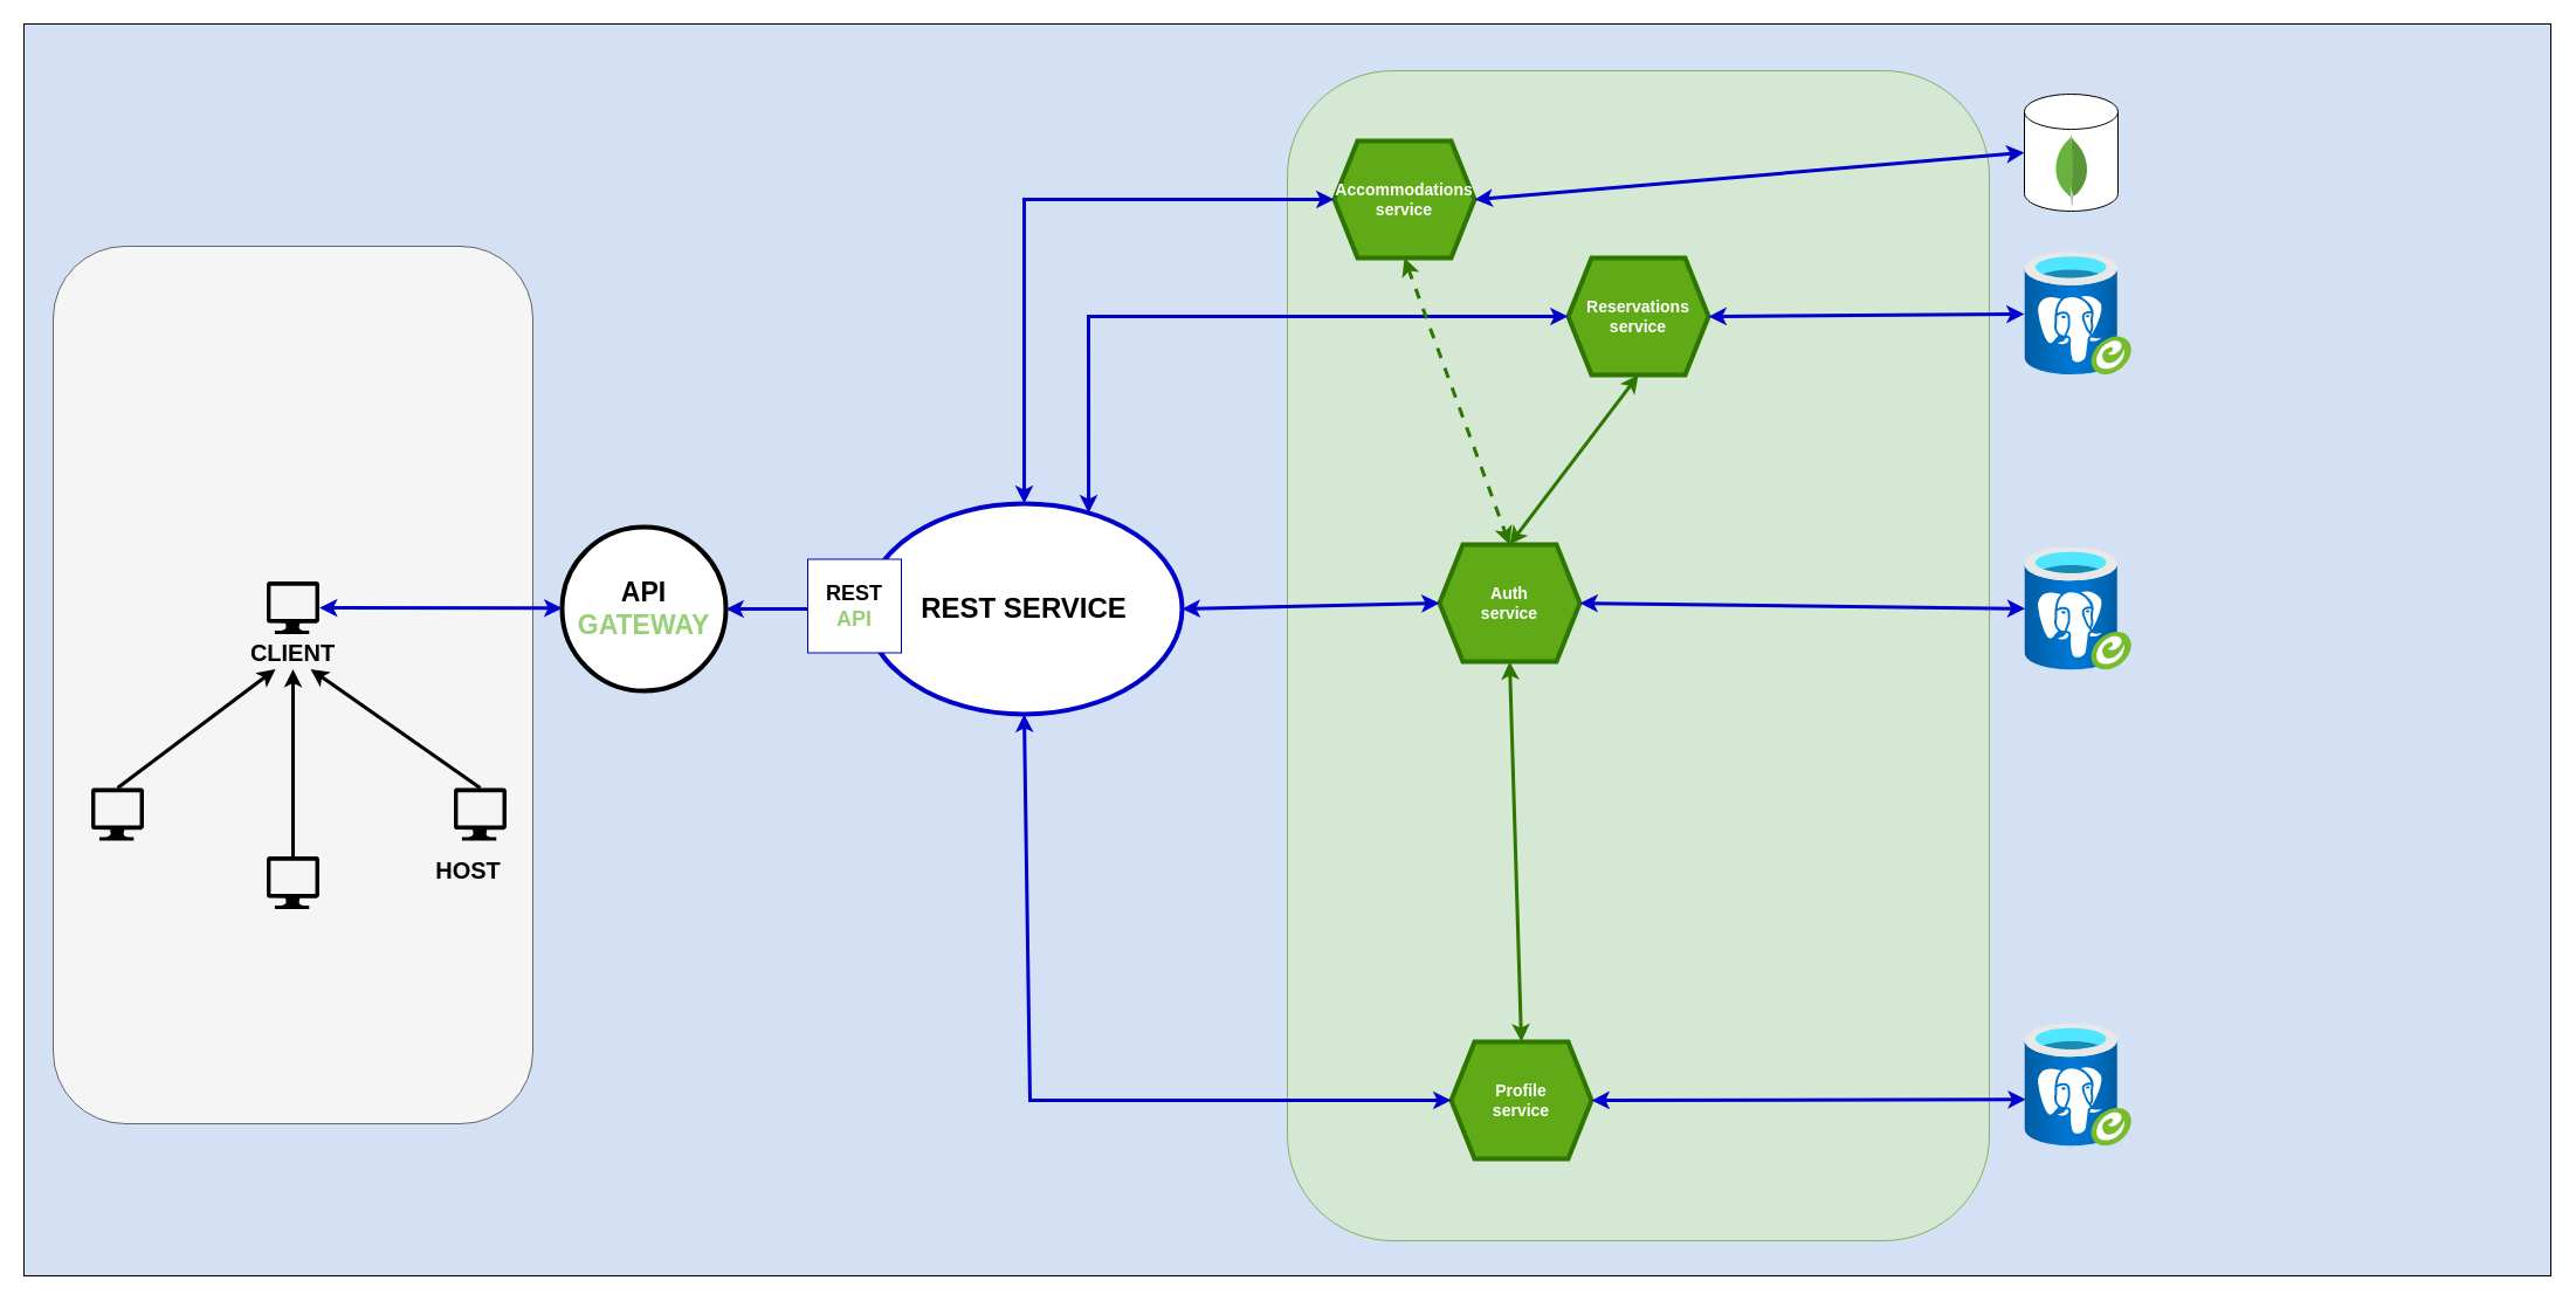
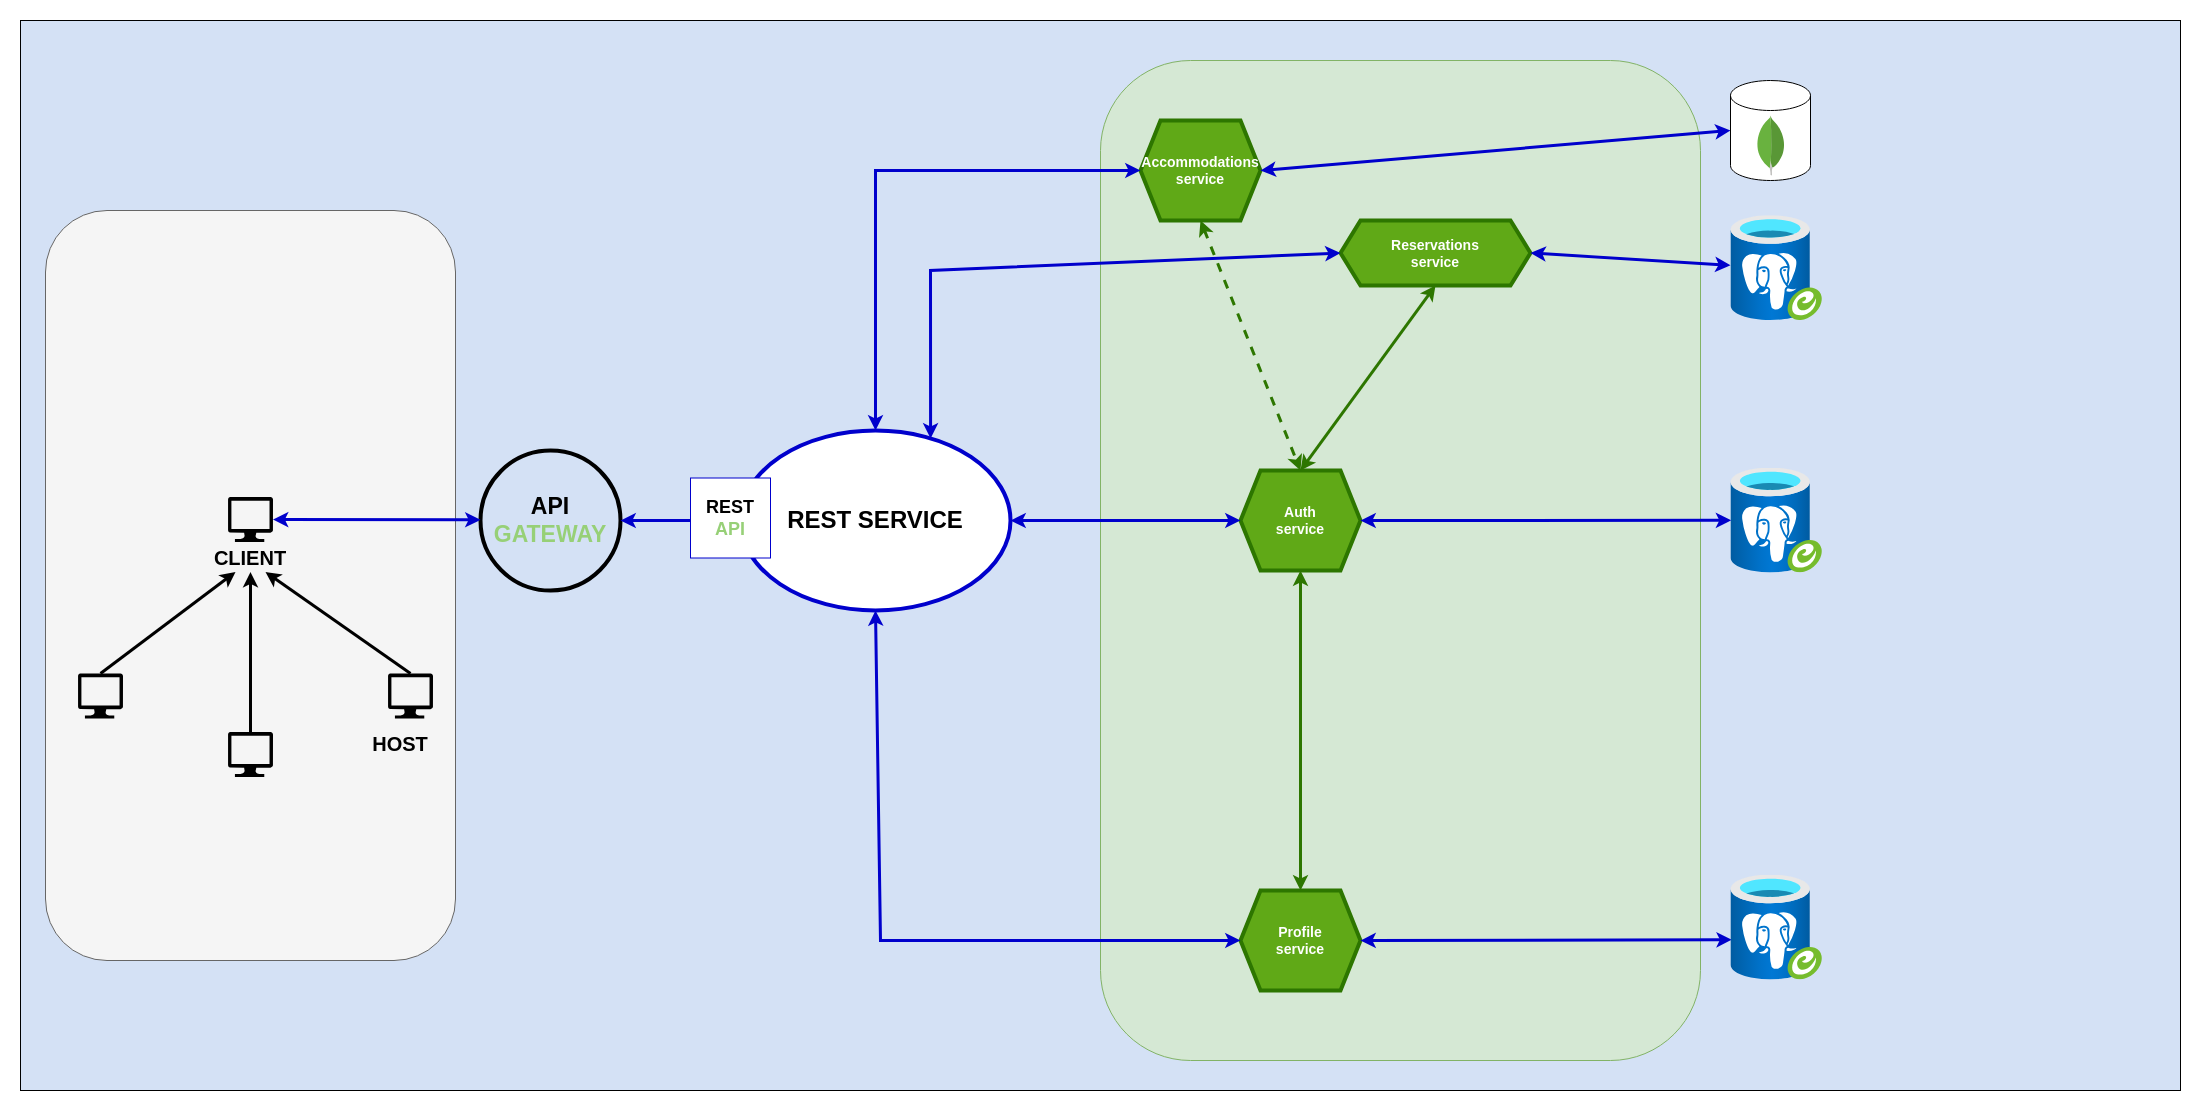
- <mxCell id="8" value="Reservations&lt;br style=&quot;font-size: 14px;&quot;&gt;service" style="shape=hexagon;perimeter=hexagonPerimeter2;whiteSpace=wrap;html=1;fixedSize=1;fillColor=#60a917;strokeColor=#2D7600;fontColor=#ffffff;strokeWidth=4;fontSize=14;fontStyle=1" vertex="1" parent="1"><mxGeometry x="1340" y="220" width="120" height="100" as="geometry" /></mxCell>
+ <mxCell id="8" value="Reservations&lt;br style=&quot;font-size: 14px;&quot;&gt;service" style="shape=hexagon;perimeter=hexagonPerimeter2;whiteSpace=wrap;html=1;fixedSize=1;fillColor=#60a917;strokeColor=#2D7600;fontColor=#ffffff;strokeWidth=4;fontSize=14;fontStyle=1" vertex="1" parent="1"><mxGeometry x="1340" y="220" width="190" height="65" as="geometry" /></mxCell>
- <mxCell id="7" value="Auth&lt;br&gt;service" style="shape=hexagon;perimeter=hexagonPerimeter2;whiteSpace=wrap;html=1;fixedSize=1;fillColor=#60a917;strokeColor=#2D7600;fontColor=#ffffff;strokeWidth=4;fontSize=14;fontStyle=1" vertex="1" parent="1"><mxGeometry x="1230" y="465" width="120" height="100" as="geometry" /></mxCell>
+ <mxCell id="7" value="Auth&lt;br&gt;service" style="shape=hexagon;perimeter=hexagonPerimeter2;whiteSpace=wrap;html=1;fixedSize=1;fillColor=#60a917;strokeColor=#2D7600;fontColor=#ffffff;strokeWidth=4;fontSize=14;fontStyle=1" vertex="1" parent="1"><mxGeometry x="1240" y="470" width="120" height="100" as="geometry" /></mxCell>
- <mxCell id="10" value="&lt;font style=&quot;font-size: 23px;&quot;&gt;&lt;b&gt;API&lt;br&gt;&lt;font color=&quot;#97d077&quot;&gt;GATEWAY&lt;/font&gt;&lt;br&gt;&lt;/b&gt;&lt;/font&gt;" style="ellipse;whiteSpace=wrap;html=1;aspect=fixed;strokeWidth=4;" vertex="1" parent="1"><mxGeometry x="480" y="450" width="140" height="140" as="geometry" /></mxCell>
+ <mxCell id="10" value="&lt;font style=&quot;font-size: 23px;&quot;&gt;&lt;b&gt;API&lt;br&gt;&lt;font color=&quot;#97d077&quot;&gt;GATEWAY&lt;/font&gt;&lt;br&gt;&lt;/b&gt;&lt;/font&gt;" style="ellipse;whiteSpace=wrap;html=1;aspect=fixed;strokeWidth=4;fillColor=#d4e1f5;" vertex="1" parent="1"><mxGeometry x="480" y="450" width="140" height="140" as="geometry" /></mxCell>
